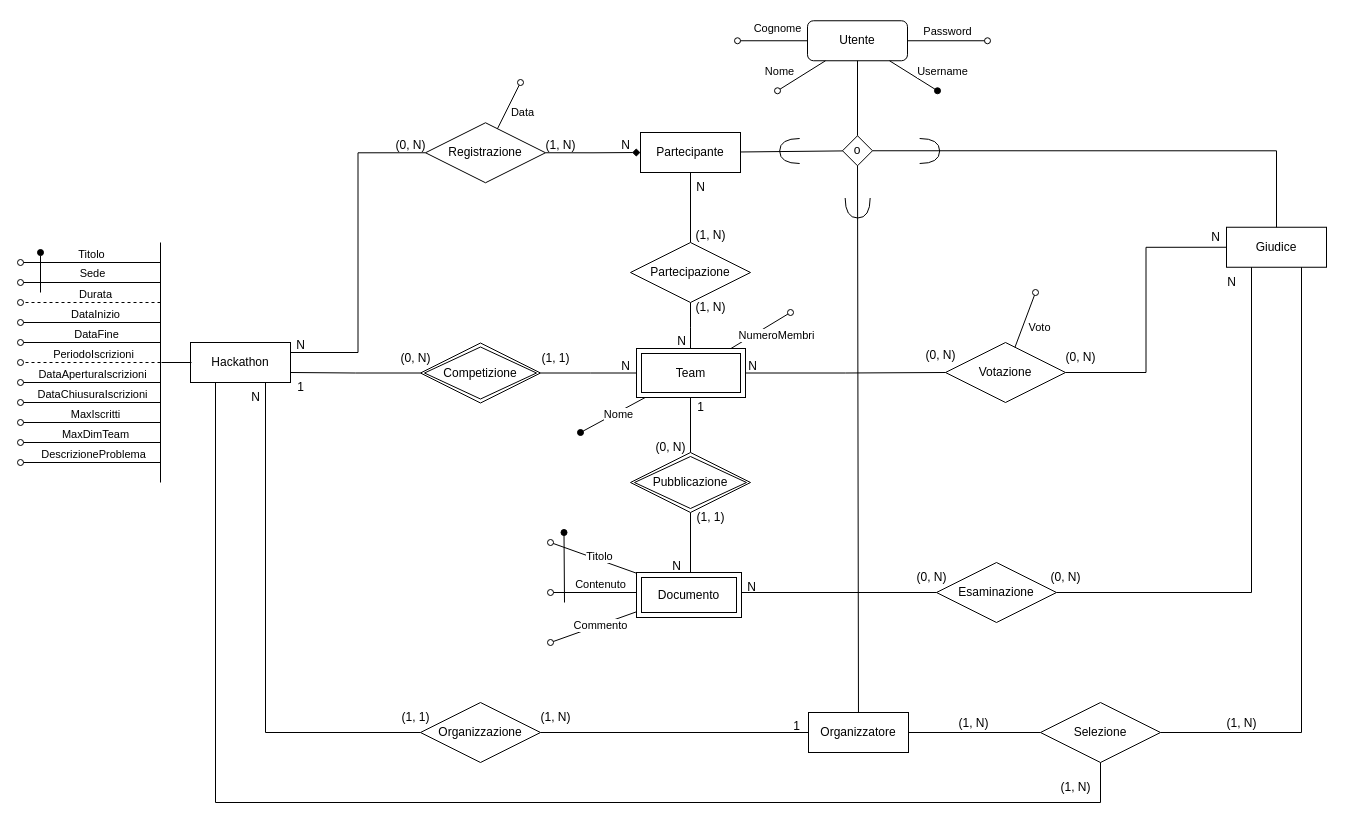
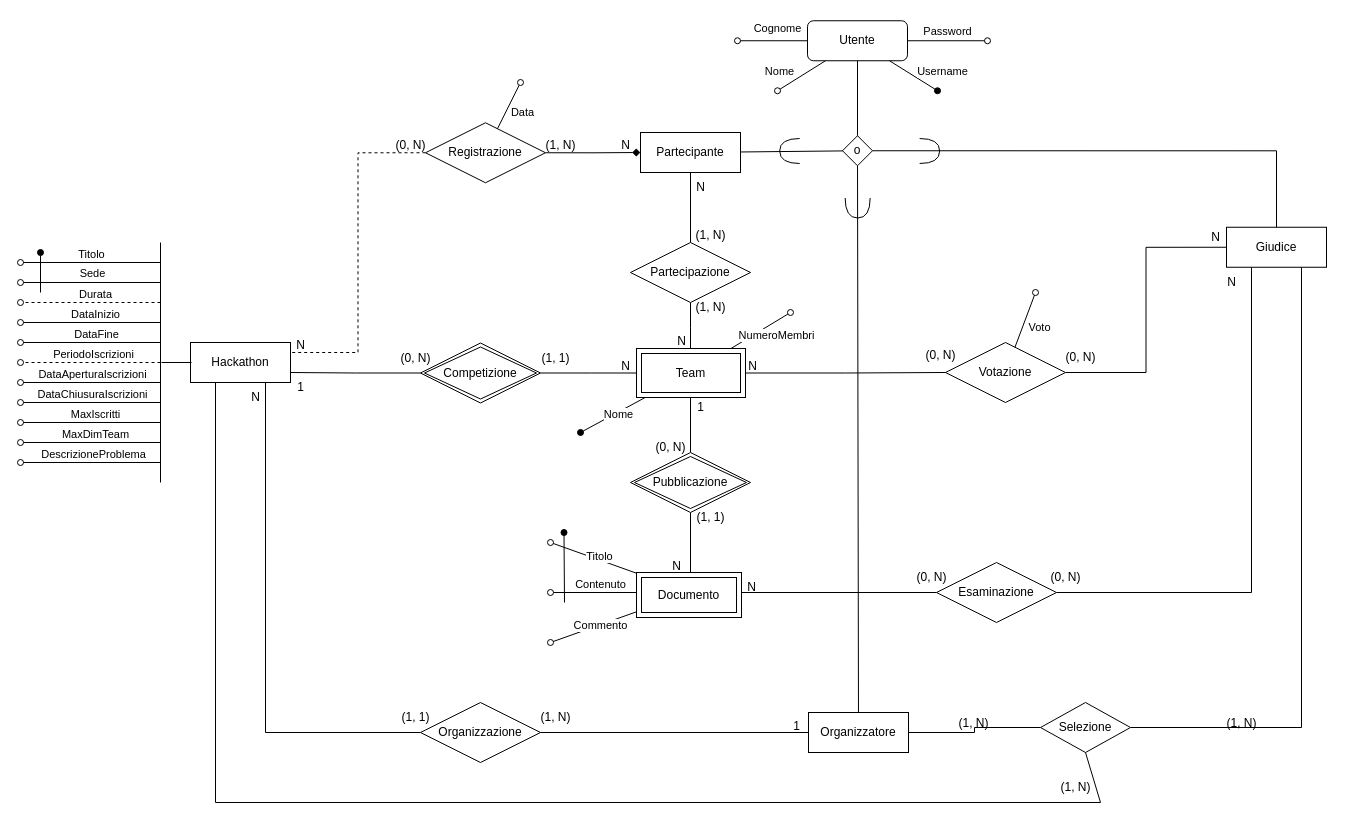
- <mxCell id="43" style="edgeStyle=orthogonalEdgeStyle;rounded=0;orthogonalLoop=1;jettySize=auto;html=1;exitX=0;exitY=0.5;exitDx=0;exitDy=0;entryX=1;entryY=0.25;entryDx=0;entryDy=0;endArrow=none;startFill=0;" parent="1" source="45" target="2" edge="1"><mxGeometry relative="1" as="geometry" /></mxCell>
+ <mxCell id="43" style="edgeStyle=orthogonalEdgeStyle;rounded=0;orthogonalLoop=1;jettySize=auto;html=1;exitX=0;exitY=0.5;exitDx=0;exitDy=0;entryX=1;entryY=0.25;entryDx=0;entryDy=0;endArrow=none;startFill=0;dashed=1;" parent="1" source="45" target="2" edge="1"><mxGeometry relative="1" as="geometry" /></mxCell>
- <mxCell id="56" value="Selezione" style="shape=rhombus;perimeter=rhombusPerimeter;whiteSpace=wrap;html=1;align=center;" parent="1" vertex="1"><mxGeometry x="1040" y="702" width="120" height="60" as="geometry" /></mxCell>
+ <mxCell id="56" value="Selezione" style="shape=rhombus;perimeter=rhombusPerimeter;whiteSpace=wrap;html=1;align=center;" parent="1" vertex="1"><mxGeometry x="1040" y="702" width="90" height="50" as="geometry" /></mxCell>
